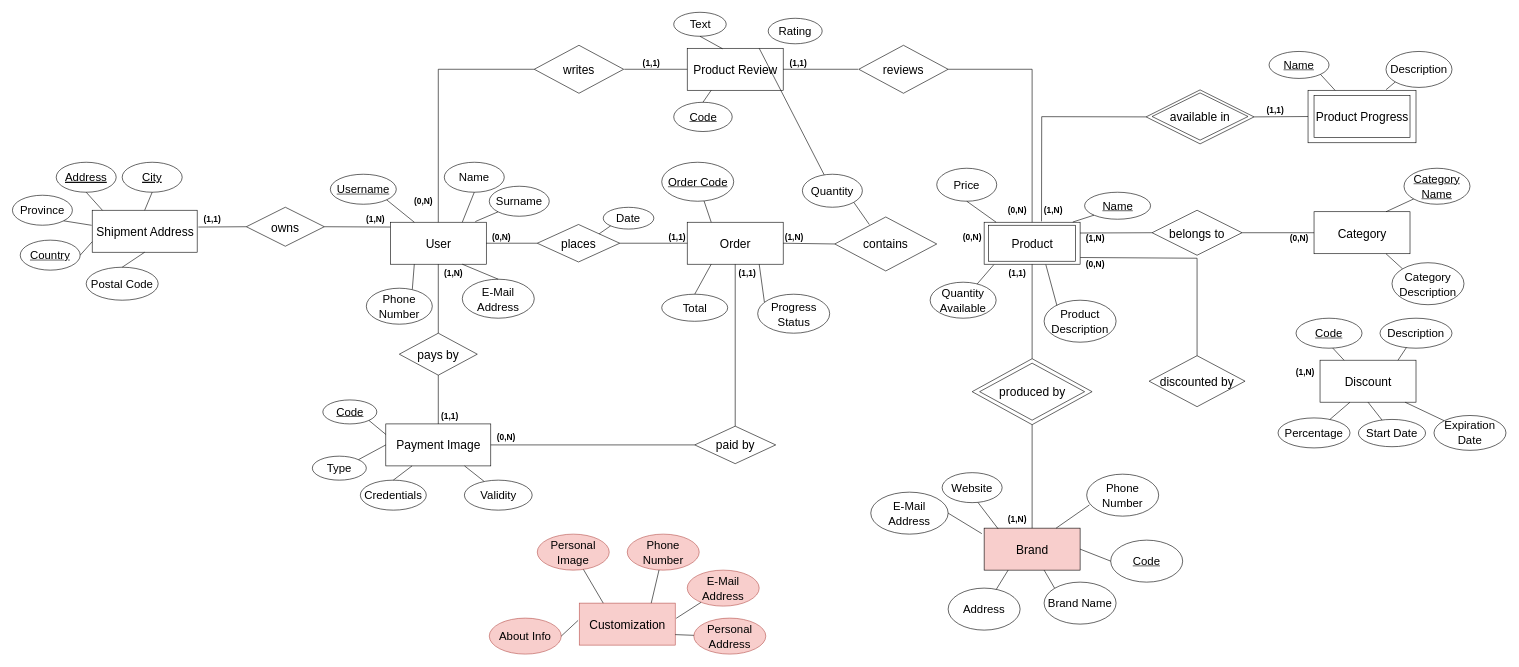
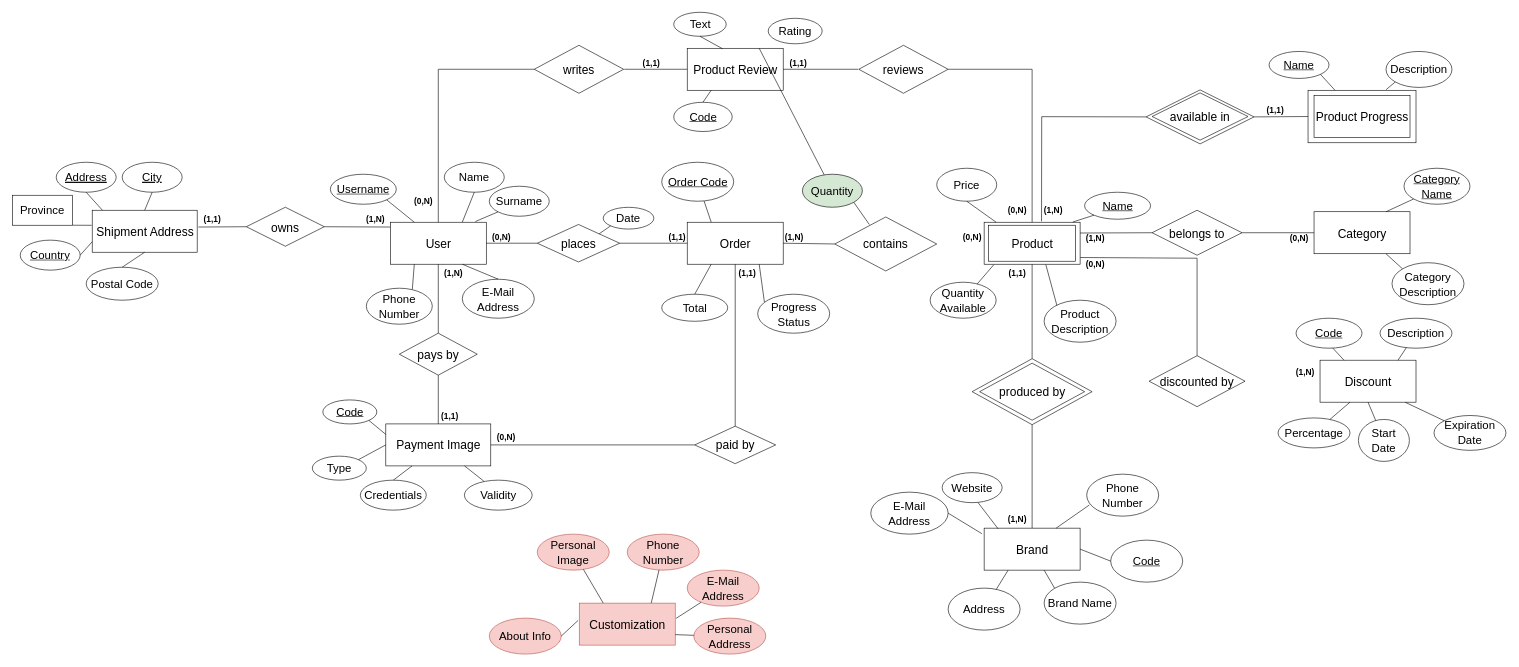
- <mxCell id="85" value="&lt;font style=&quot;font-size: 19px;&quot;&gt;Quantity&lt;/font&gt;" style="ellipse;whiteSpace=wrap;html=1;fontSize=20;" parent="1" vertex="1"><mxGeometry x="1337" y="290" width="100" height="55" as="geometry" /></mxCell>
+ <mxCell id="85" value="&lt;font style=&quot;font-size: 19px;&quot;&gt;Quantity&lt;/font&gt;" style="ellipse;whiteSpace=wrap;html=1;fontSize=20;fillColor=#d5e8d4;" parent="1" vertex="1"><mxGeometry x="1337" y="290" width="100" height="55" as="geometry" /></mxCell>
- <mxCell id="47" value="&lt;font style=&quot;font-size: 19px;&quot;&gt;Province&lt;/font&gt;" style="ellipse;whiteSpace=wrap;html=1;fontSize=20;" parent="1" vertex="1"><mxGeometry x="20" y="325" width="100" height="50" as="geometry" /></mxCell>
+ <mxCell id="47" value="&lt;font style=&quot;font-size: 19px;&quot;&gt;Province&lt;/font&gt;" style="whiteSpace=wrap;html=1;fontSize=20;rounded=0;" parent="1" vertex="1"><mxGeometry x="20" y="325" width="100" height="50" as="geometry" /></mxCell>
- <mxCell id="119" value="&lt;font style=&quot;font-size: 19px;&quot;&gt;Start Date&lt;/font&gt;" style="ellipse;whiteSpace=wrap;html=1;fontSize=20;" parent="1" vertex="1"><mxGeometry x="2264" y="698.75" width="111.92" height="45.49" as="geometry" /></mxCell>
+ <mxCell id="119" value="&lt;font style=&quot;font-size: 19px;&quot;&gt;Start Date&lt;/font&gt;" style="ellipse;whiteSpace=wrap;html=1;fontSize=20;" parent="1" vertex="1"><mxGeometry x="2264" y="698.75" width="85" height="70" as="geometry" /></mxCell>
- <mxCell id="5" value="&lt;font style=&quot;font-size: 20px;&quot;&gt;Brand&lt;/font&gt;" style="html=1;dashed=0;whitespace=wrap;fillColor=#f8cecc;" parent="1" vertex="1"><mxGeometry x="1640" y="880" width="160" height="70" as="geometry" /></mxCell>
+ <mxCell id="5" value="&lt;font style=&quot;font-size: 20px;&quot;&gt;Brand&lt;/font&gt;" style="html=1;dashed=0;whitespace=wrap;" parent="1" vertex="1"><mxGeometry x="1640" y="880" width="160" height="70" as="geometry" /></mxCell>
